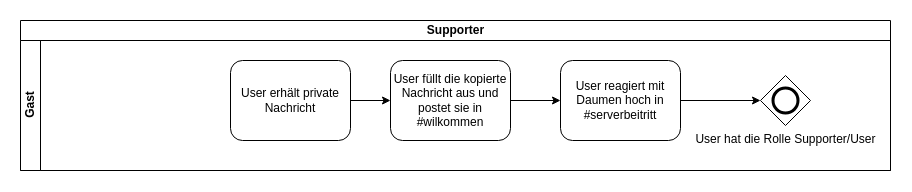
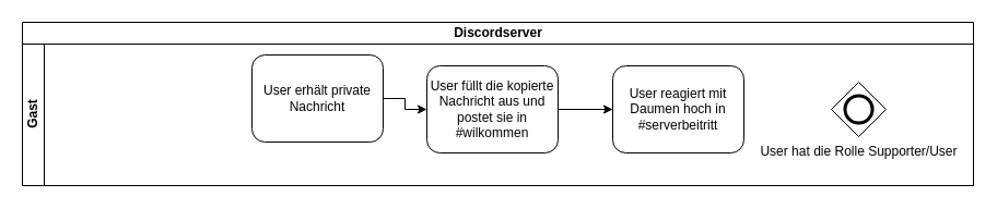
- <mxCell id="2" value="Supporter" style="swimlane;html=1;childLayout=stackLayout;resizeParent=1;resizeParentMax=0;horizontal=1;startSize=20;horizontalStack=0;" vertex="1" parent="1"><mxGeometry x="20" y="20" width="870" height="150" as="geometry" /></mxCell>
+ <mxCell id="2" value="Discordserver" style="swimlane;html=1;childLayout=stackLayout;resizeParent=1;resizeParentMax=0;horizontal=1;startSize=20;horizontalStack=0;" vertex="1" parent="1"><mxGeometry x="20" y="20" width="870" height="150" as="geometry" /></mxCell>
- <mxCell id="10" value="User erhält private Nachricht" style="shape=ext;rounded=1;html=1;whiteSpace=wrap;" parent="3" vertex="1"><mxGeometry x="210" y="20" width="120" height="80" as="geometry" /></mxCell>
+ <mxCell id="10" value="User erhält private Nachricht" style="shape=ext;rounded=1;html=1;whiteSpace=wrap;" parent="3" vertex="1"><mxGeometry x="210" y="10" width="120" height="80" as="geometry" /></mxCell>
- <mxCell id="6" style="edgeStyle=orthogonalEdgeStyle;rounded=0;orthogonalLoop=1;jettySize=auto;html=1;entryX=0;entryY=0.5;entryDx=0;entryDy=0;" parent="3" source="8" target="7" edge="1"><mxGeometry relative="1" as="geometry" /></mxCell>
